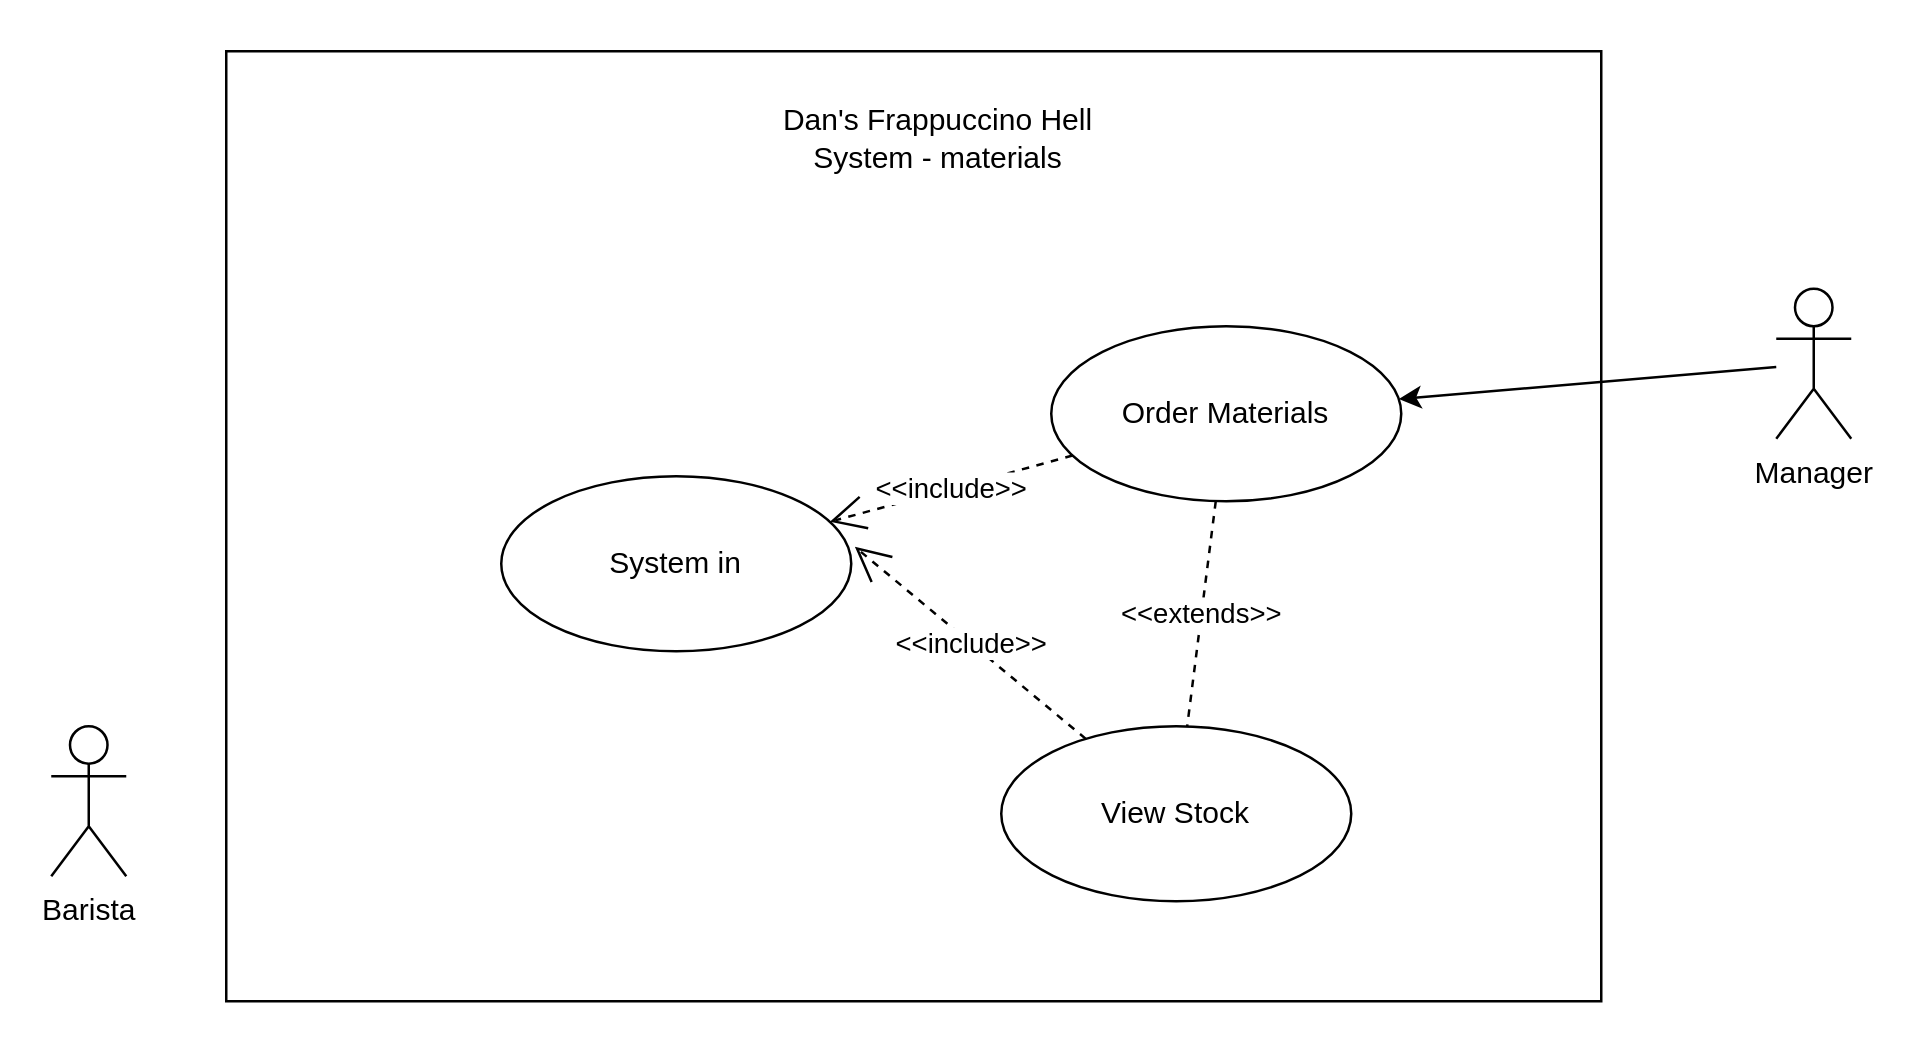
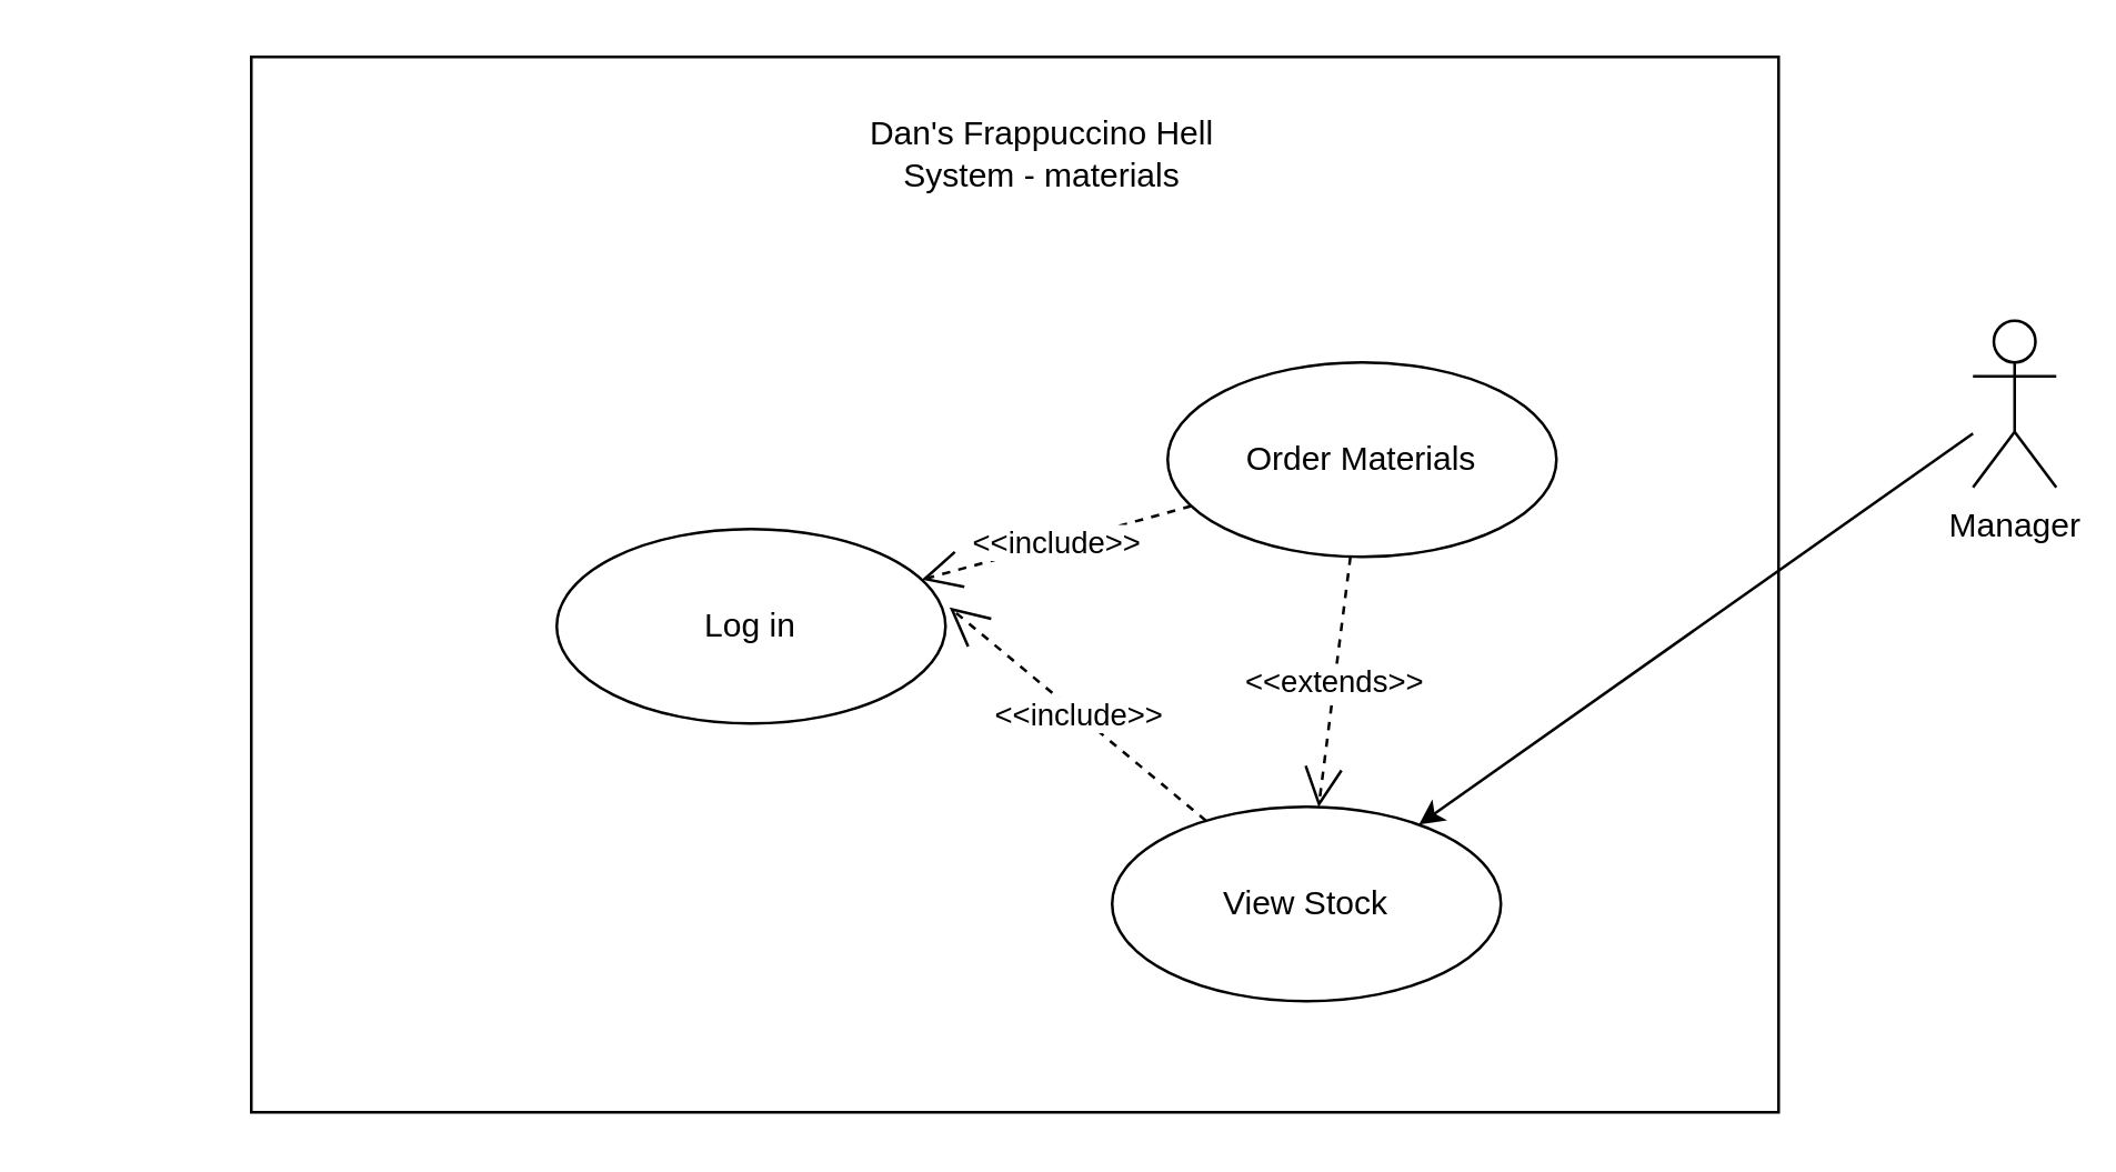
- <mxCell id="9" value="" style="endArrow=classic;html=1;rounded=0;" parent="1" source="3" target="6" edge="1"><mxGeometry width="50" height="50" relative="1" as="geometry"><mxPoint x="640" y="270" as="sourcePoint" /><mxPoint x="690" y="220" as="targetPoint" /></mxGeometry></mxCell>
+ <mxCell id="9" value="" style="endArrow=classic;html=1;rounded=0;" parent="1" source="3" target="7" edge="1"><mxGeometry width="50" height="50" relative="1" as="geometry"><mxPoint x="640" y="270" as="sourcePoint" /><mxPoint x="690" y="220" as="targetPoint" /></mxGeometry></mxCell>
- <mxCell id="5" value="System in" style="ellipse;whiteSpace=wrap;html=1;" parent="1" vertex="1"><mxGeometry x="200" y="190" width="140" height="70" as="geometry" /></mxCell>
+ <mxCell id="5" value="Log in" style="ellipse;whiteSpace=wrap;html=1;" parent="1" vertex="1"><mxGeometry x="200" y="190" width="140" height="70" as="geometry" /></mxCell>
- <mxCell id="11" value="&amp;lt;&amp;lt;extends&amp;gt;&amp;gt;" style="endArrow=none;endSize=12;dashed=1;html=1;rounded=0;" parent="1" source="6" target="7" edge="1"><mxGeometry width="160" relative="1" as="geometry"><mxPoint x="302.509" y="424.003" as="sourcePoint" /><mxPoint x="342.462" y="385.989" as="targetPoint" /><Array as="points" /></mxGeometry></mxCell>
+ <mxCell id="11" value="&amp;lt;&amp;lt;extends&amp;gt;&amp;gt;" style="endArrow=open;endSize=12;dashed=1;html=1;rounded=0;" parent="1" source="6" target="7" edge="1"><mxGeometry width="160" relative="1" as="geometry"><mxPoint x="302.509" y="424.003" as="sourcePoint" /><mxPoint x="342.462" y="385.989" as="targetPoint" /><Array as="points" /></mxGeometry></mxCell>
- <mxCell id="4" value="Barista" style="shape=umlActor;verticalLabelPosition=bottom;verticalAlign=top;html=1;outlineConnect=0;" parent="1" vertex="1"><mxGeometry x="20" y="290" width="30" height="60" as="geometry" /></mxCell>
